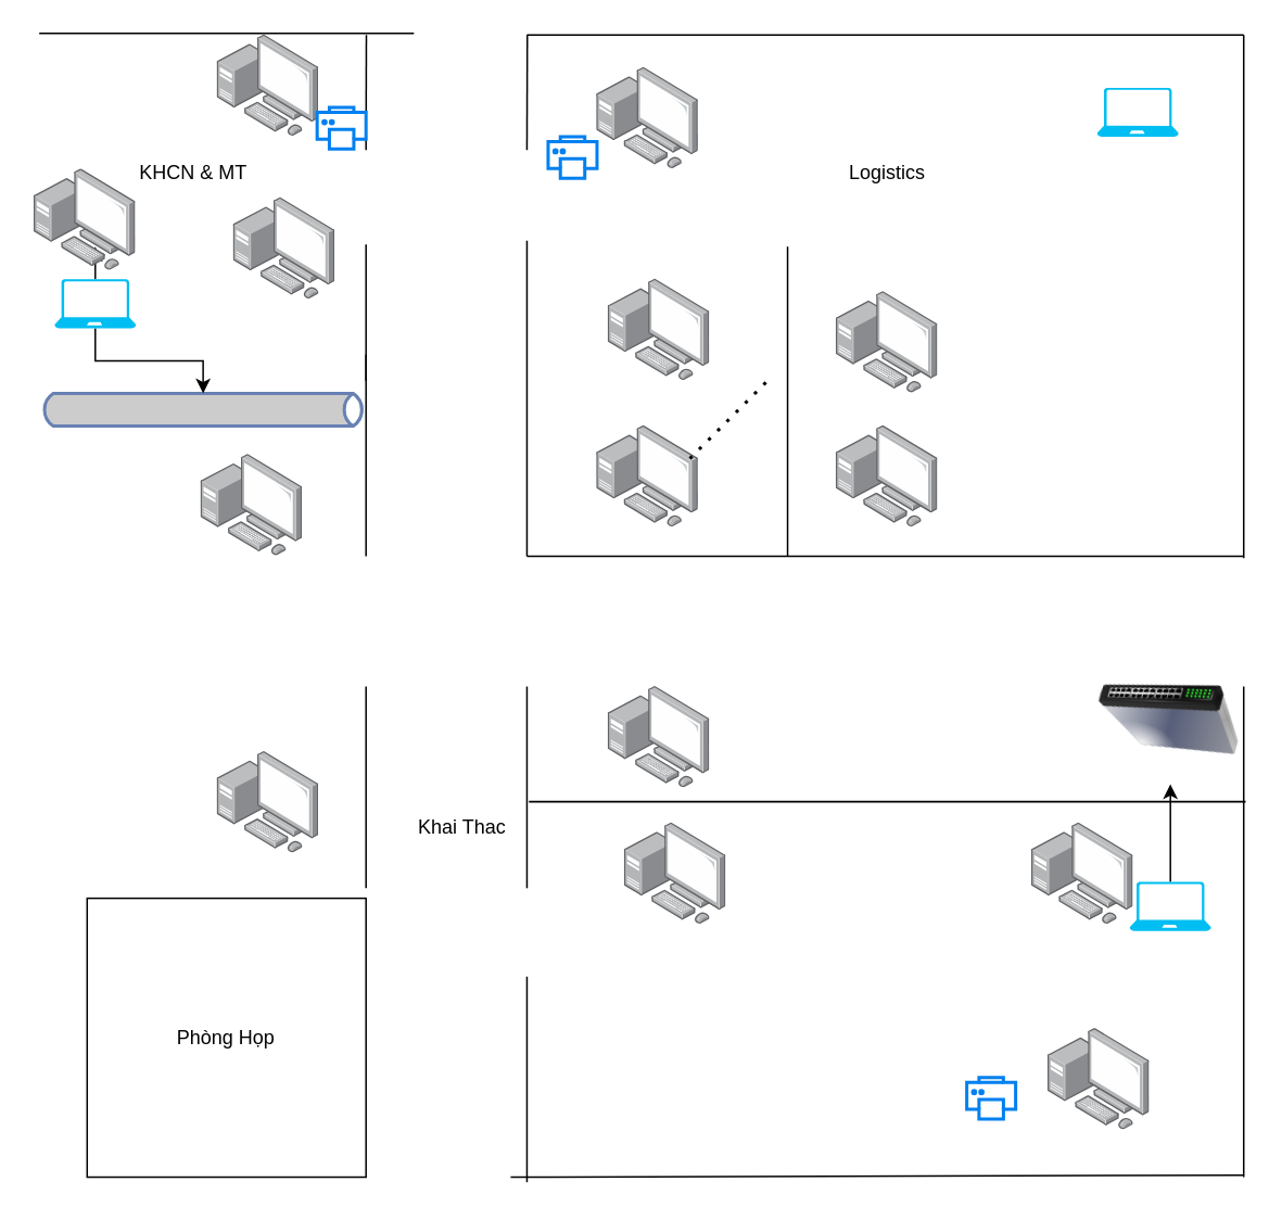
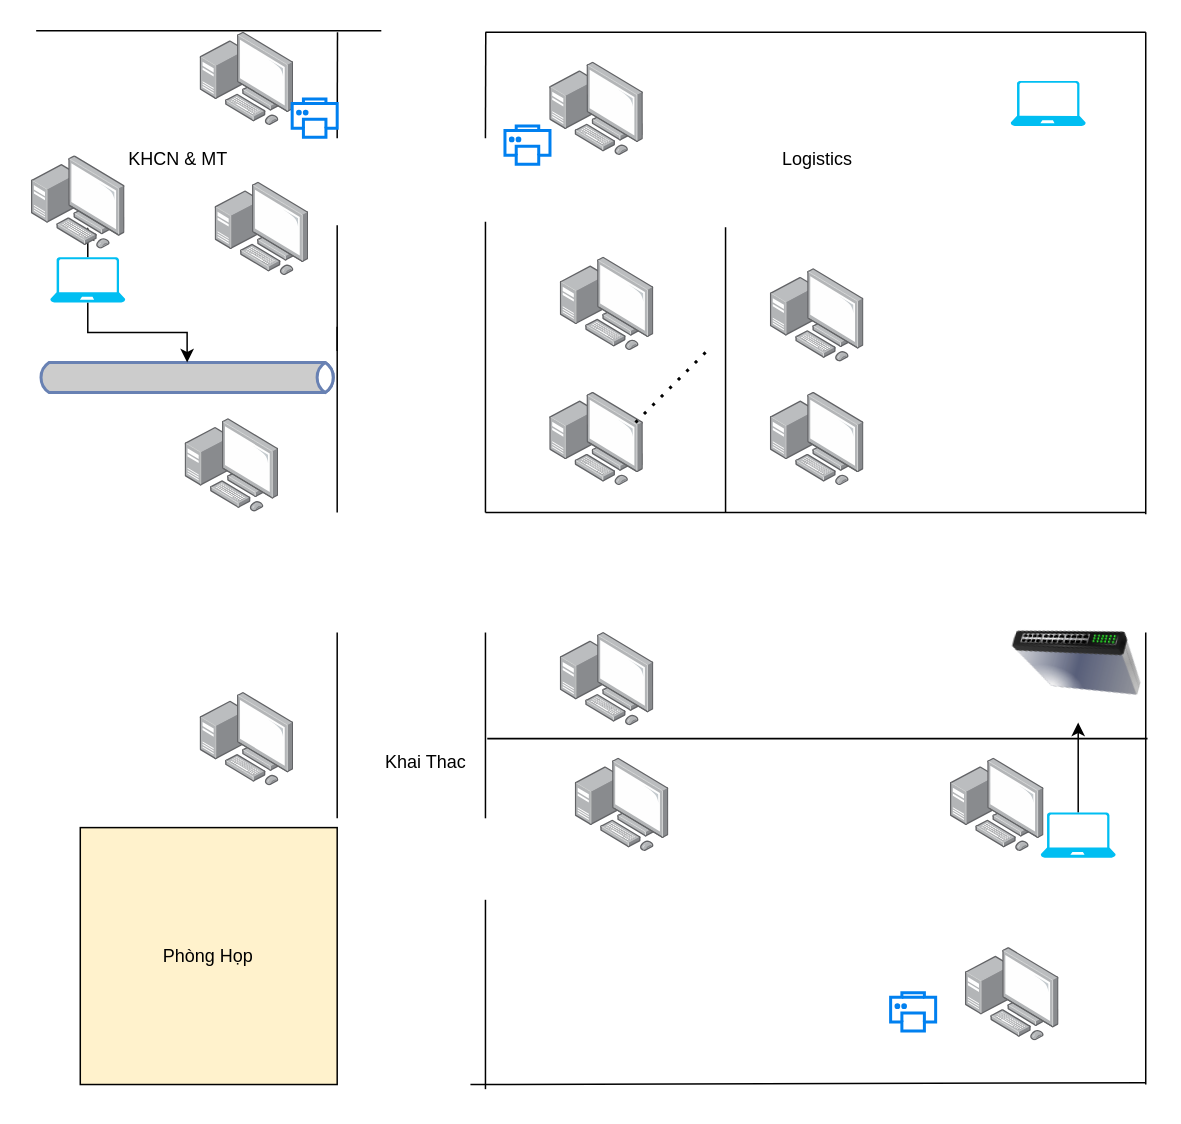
- <mxCell id="9" value="Phòng Họp" style="whiteSpace=wrap;html=1;aspect=fixed;" parent="1" vertex="1"><mxGeometry x="53" y="551" width="171.2" height="171.2" as="geometry" /></mxCell>
+ <mxCell id="9" value="Phòng Họp" style="whiteSpace=wrap;html=1;aspect=fixed;fillColor=#fff2cc;" parent="1" vertex="1"><mxGeometry x="53" y="551" width="171.2" height="171.2" as="geometry" /></mxCell>
